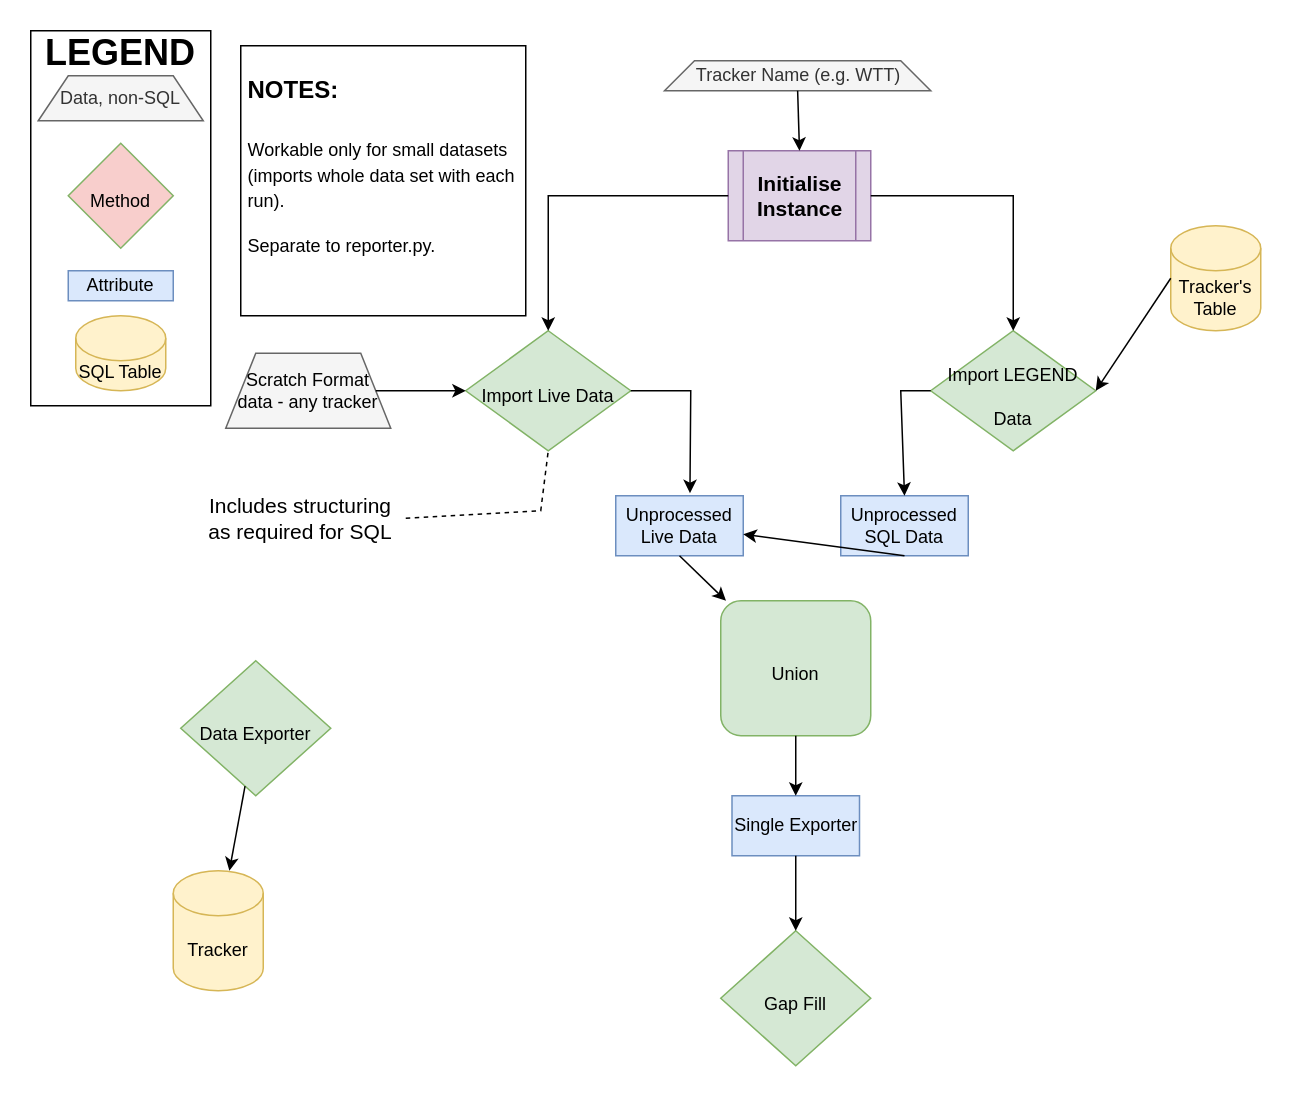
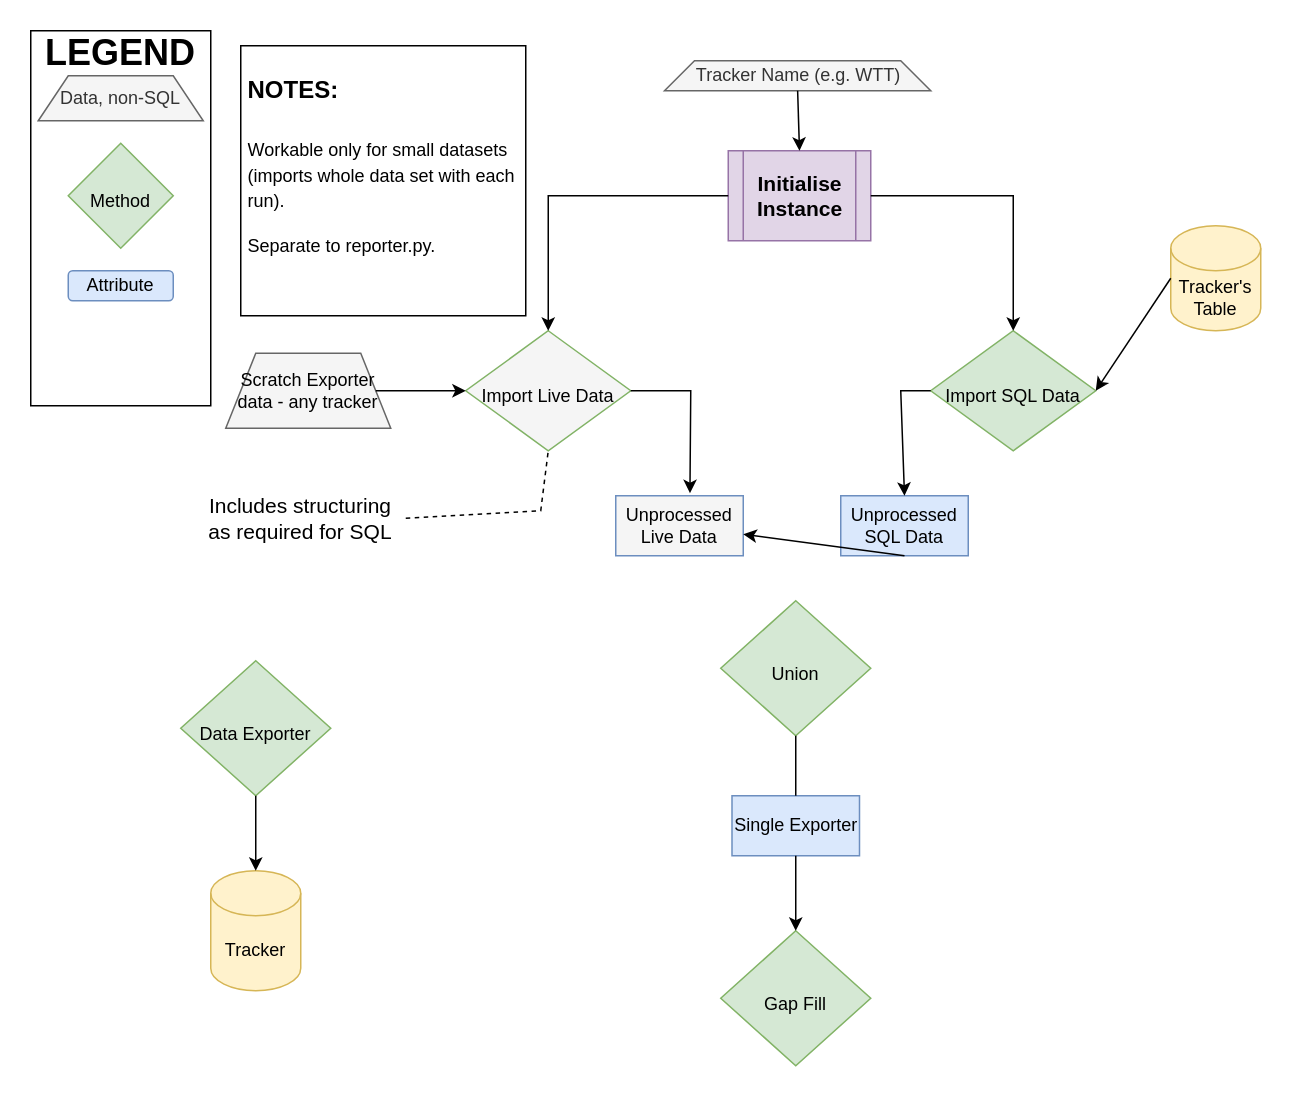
- <mxCell id="5" value="&lt;font style=&quot;font-size: 12px;&quot;&gt;Method&lt;br&gt;&lt;/font&gt;" style="rhombus;whiteSpace=wrap;html=1;fontSize=24;fillColor=#f8cecc;strokeColor=#82b366;" vertex="1" parent="1"><mxGeometry x="45" y="95" width="70" height="70" as="geometry" /></mxCell>
+ <mxCell id="5" value="&lt;font style=&quot;font-size: 12px;&quot;&gt;Method&lt;br&gt;&lt;/font&gt;" style="rhombus;whiteSpace=wrap;html=1;fontSize=24;fillColor=#d5e8d4;strokeColor=#82b366;" vertex="1" parent="1"><mxGeometry x="45" y="95" width="70" height="70" as="geometry" /></mxCell>
- <mxCell id="4" value="Attribute" style="rounded=0;whiteSpace=wrap;html=1;fillColor=#dae8fc;strokeColor=#6c8ebf;" vertex="1" parent="1"><mxGeometry x="45" y="180" width="70" height="20" as="geometry" /></mxCell>
+ <mxCell id="4" value="Attribute" style="whiteSpace=wrap;html=1;fillColor=#dae8fc;strokeColor=#6c8ebf;rounded=1;" vertex="1" parent="1"><mxGeometry x="45" y="180" width="70" height="20" as="geometry" /></mxCell>
- <mxCell id="6" value="SQL Table" style="shape=cylinder3;whiteSpace=wrap;html=1;boundedLbl=1;backgroundOutline=1;size=15;fontSize=12;fillColor=#fff2cc;strokeColor=#d6b656;" vertex="1" parent="1"><mxGeometry x="50" y="210" width="60" height="50" as="geometry" /></mxCell>
- <mxCell id="15" value="&lt;span style=&quot;color: rgb(0, 0, 0);&quot;&gt;Scratch Format data - any tracker&lt;/span&gt;" style="shape=trapezoid;perimeter=trapezoidPerimeter;whiteSpace=wrap;html=1;fixedSize=1;fontSize=12;fillColor=#f5f5f5;fontColor=#333333;strokeColor=#666666;" vertex="1" parent="1"><mxGeometry x="150" y="235" width="110" height="50" as="geometry" /></mxCell>
+ <mxCell id="15" value="&lt;span style=&quot;color: rgb(0, 0, 0);&quot;&gt;Scratch Exporter data - any tracker&lt;/span&gt;" style="shape=trapezoid;perimeter=trapezoidPerimeter;whiteSpace=wrap;html=1;fixedSize=1;fontSize=12;fillColor=#f5f5f5;fontColor=#333333;strokeColor=#666666;" vertex="1" parent="1"><mxGeometry x="150" y="235" width="110" height="50" as="geometry" /></mxCell>
- <mxCell id="21" value="&lt;font style=&quot;font-size: 12px;&quot;&gt;Import Live Data&lt;/font&gt;" style="rhombus;whiteSpace=wrap;html=1;fontSize=24;fillColor=#d5e8d4;strokeColor=#82b366;" vertex="1" parent="1"><mxGeometry x="310" y="220" width="110" height="80" as="geometry" /></mxCell>
+ <mxCell id="21" value="&lt;font style=&quot;font-size: 12px;&quot;&gt;Import Live Data&lt;/font&gt;" style="rhombus;whiteSpace=wrap;html=1;fontSize=24;fillColor=#f5f5f5;strokeColor=#82b366;" vertex="1" parent="1"><mxGeometry x="310" y="220" width="110" height="80" as="geometry" /></mxCell>
- <mxCell id="7" value="&lt;font style=&quot;font-size: 12px;&quot;&gt;Import LEGEND Data&lt;/font&gt;" style="rhombus;whiteSpace=wrap;html=1;fontSize=24;fillColor=#d5e8d4;strokeColor=#82b366;" vertex="1" parent="1"><mxGeometry x="620" y="220" width="110" height="80" as="geometry" /></mxCell>
+ <mxCell id="7" value="&lt;font style=&quot;font-size: 12px;&quot;&gt;Import SQL Data&lt;/font&gt;" style="rhombus;whiteSpace=wrap;html=1;fontSize=24;fillColor=#d5e8d4;strokeColor=#82b366;" vertex="1" parent="1"><mxGeometry x="620" y="220" width="110" height="80" as="geometry" /></mxCell>
- <mxCell id="25" value="Unprocessed Live Data" style="rounded=0;whiteSpace=wrap;html=1;fillColor=#dae8fc;strokeColor=#6c8ebf;" vertex="1" parent="1"><mxGeometry x="410" y="330" width="85" height="40" as="geometry" /></mxCell>
+ <mxCell id="25" value="Unprocessed Live Data" style="rounded=0;whiteSpace=wrap;html=1;fillColor=#f5f5f5;strokeColor=#6c8ebf;" vertex="1" parent="1"><mxGeometry x="410" y="330" width="85" height="40" as="geometry" /></mxCell>
- <mxCell id="30" value="" style="endArrow=classic;html=1;rounded=0;fontSize=12;exitX=0.5;exitY=1;exitDx=0;exitDy=0;" edge="1" parent="1" source="25" target="9"><mxGeometry width="50" height="50" relative="1" as="geometry"><mxPoint x="480" y="460" as="sourcePoint" /><mxPoint x="530" y="410" as="targetPoint" /></mxGeometry></mxCell>
- <mxCell id="9" value="&lt;span style=&quot;font-size: 12px;&quot;&gt;Union&lt;/span&gt;" style="whiteSpace=wrap;html=1;fontSize=24;fillColor=#d5e8d4;strokeColor=#82b366;rounded=1;" vertex="1" parent="1"><mxGeometry x="480" y="400" width="100" height="90" as="geometry" /></mxCell>
+ <mxCell id="9" value="&lt;span style=&quot;font-size: 12px;&quot;&gt;Union&lt;/span&gt;" style="rhombus;whiteSpace=wrap;html=1;fontSize=24;fillColor=#d5e8d4;strokeColor=#82b366;" vertex="1" parent="1"><mxGeometry x="480" y="400" width="100" height="90" as="geometry" /></mxCell>
- <mxCell id="34" value="" style="endArrow=classic;html=1;rounded=0;fontSize=12;exitX=0.5;exitY=1;exitDx=0;exitDy=0;entryX=0.5;entryY=0;entryDx=0;entryDy=0;" edge="1" parent="1" source="9" target="32"><mxGeometry width="50" height="50" relative="1" as="geometry"><mxPoint x="410" y="530" as="sourcePoint" /><mxPoint x="463.407" y="581.684" as="targetPoint" /></mxGeometry></mxCell>
+ <mxCell id="34" value="" style="endArrow=none;html=1;rounded=0;fontSize=12;exitX=0.5;exitY=1;exitDx=0;exitDy=0;entryX=0.5;entryY=0;entryDx=0;entryDy=0;" edge="1" parent="1" source="9" target="32"><mxGeometry width="50" height="50" relative="1" as="geometry"><mxPoint x="410" y="530" as="sourcePoint" /><mxPoint x="463.407" y="581.684" as="targetPoint" /></mxGeometry></mxCell>
- <mxCell id="11" value="Tracker" style="shape=cylinder3;whiteSpace=wrap;html=1;boundedLbl=1;backgroundOutline=1;size=15;fontSize=12;fillColor=#fff2cc;strokeColor=#d6b656;" vertex="1" parent="1"><mxGeometry x="115" y="580" width="60" height="80" as="geometry" /></mxCell>
+ <mxCell id="11" value="Tracker" style="shape=cylinder3;whiteSpace=wrap;html=1;boundedLbl=1;backgroundOutline=1;size=15;fontSize=12;fillColor=#fff2cc;strokeColor=#d6b656;" vertex="1" parent="1"><mxGeometry x="140" y="580" width="60" height="80" as="geometry" /></mxCell>
